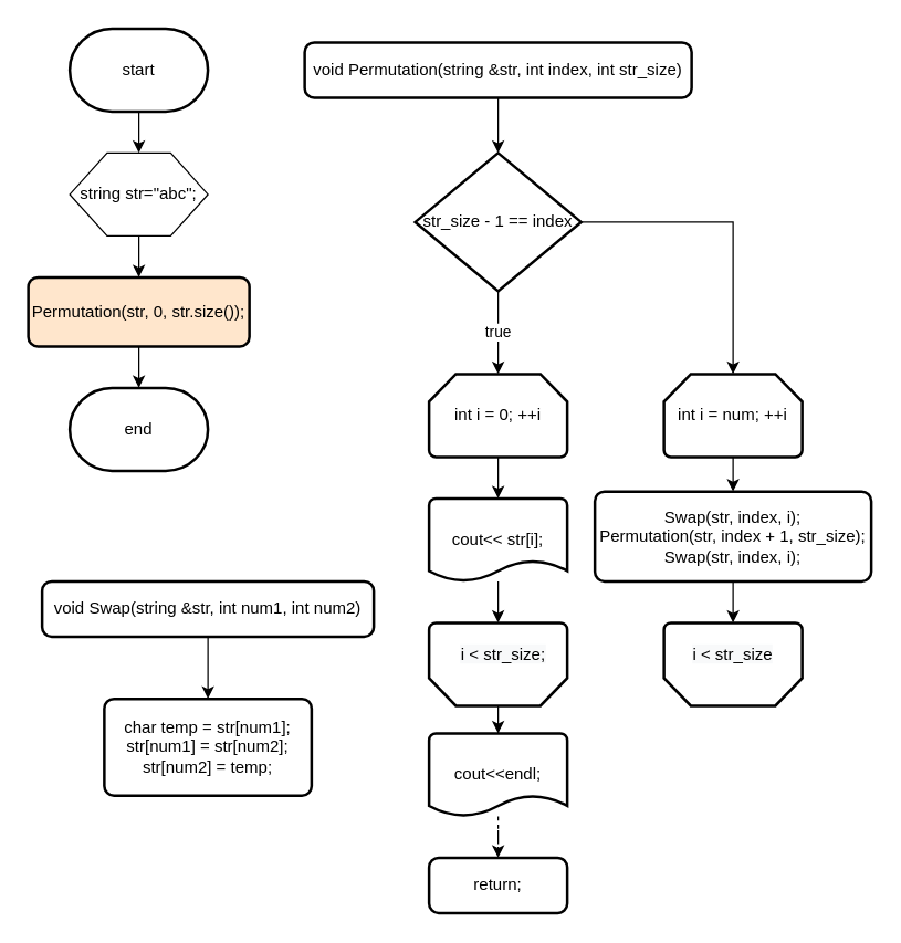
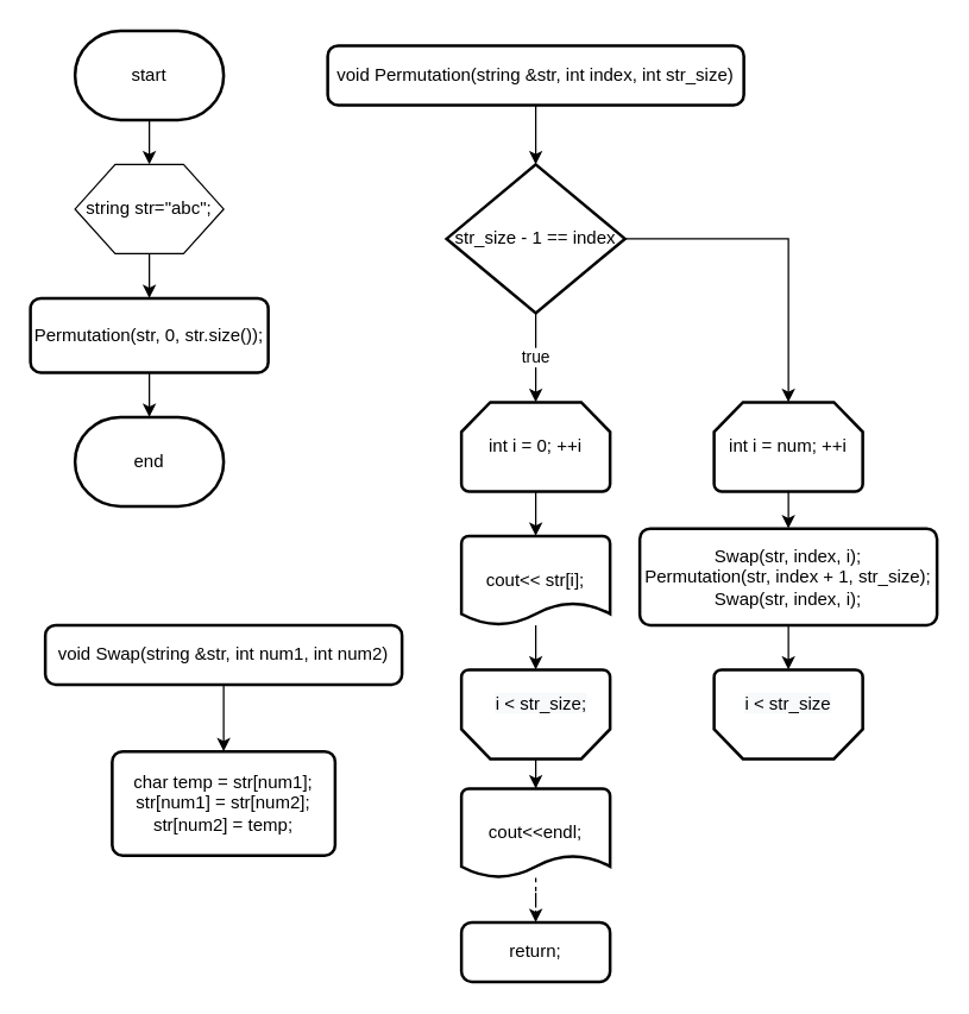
- <mxCell id="6" value="Permutation(str, 0, str.size());" style="rounded=1;whiteSpace=wrap;html=1;absoluteArcSize=1;arcSize=14;strokeWidth=2;fillColor=#ffe6cc;" vertex="1" parent="1"><mxGeometry x="20" y="200" width="160" height="50" as="geometry" /></mxCell>
+ <mxCell id="6" value="Permutation(str, 0, str.size());" style="rounded=1;whiteSpace=wrap;html=1;absoluteArcSize=1;arcSize=14;strokeWidth=2;" vertex="1" parent="1"><mxGeometry x="20" y="200" width="160" height="50" as="geometry" /></mxCell>
